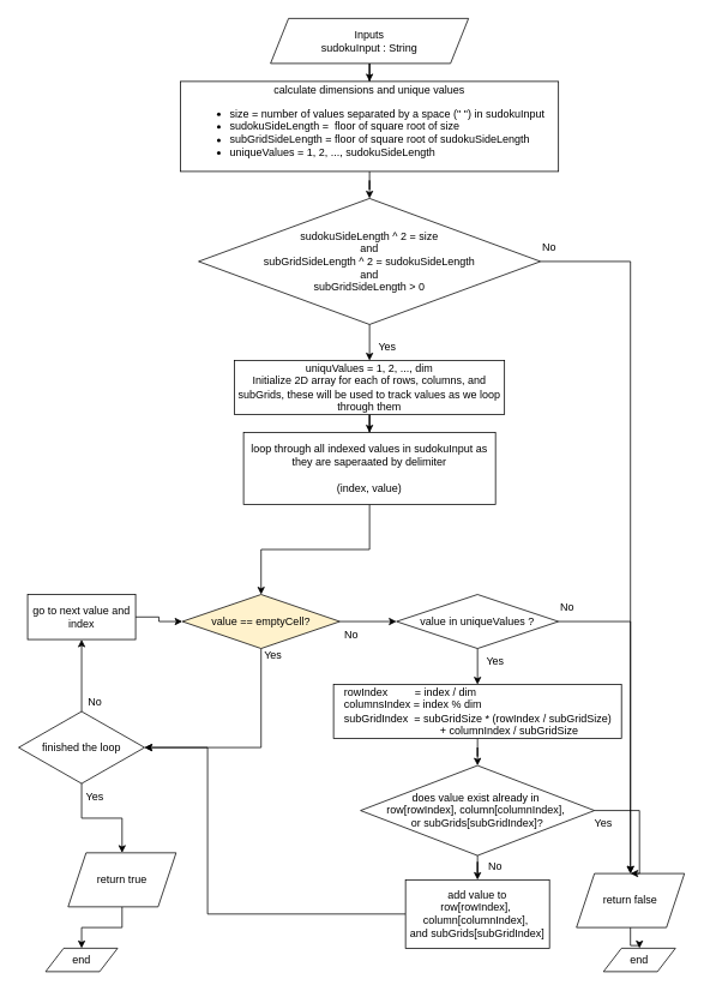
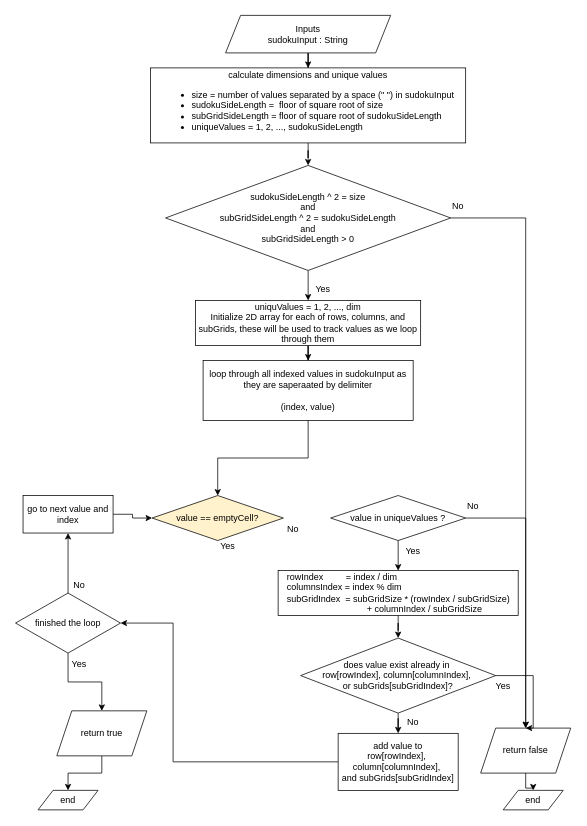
- <mxCell id="20" style="edgeStyle=orthogonalEdgeStyle;rounded=0;orthogonalLoop=1;jettySize=auto;html=1;entryX=0;entryY=0.5;entryDx=0;entryDy=0;" parent="1" source="21" target="24" edge="1"><mxGeometry relative="1" as="geometry" /></mxCell>
- <mxCell id="19" style="edgeStyle=orthogonalEdgeStyle;rounded=0;orthogonalLoop=1;jettySize=auto;html=1;entryX=1;entryY=0.5;entryDx=0;entryDy=0;" parent="1" source="21" target="37" edge="1"><mxGeometry relative="1" as="geometry"><Array as="points"><mxPoint x="290" y="830" /></Array></mxGeometry></mxCell>
